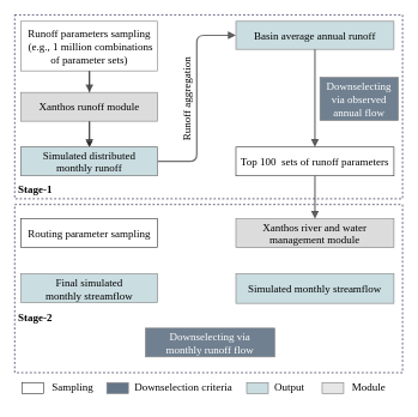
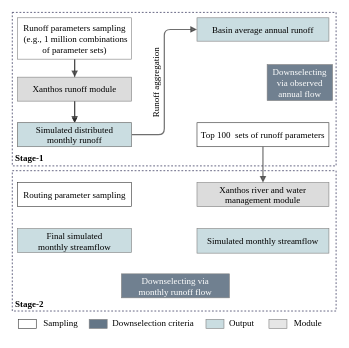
- <mxCell id="26" value="" style="endArrow=block;html=1;fontFamily=Times New Roman;fontSize=15;fontColor=#000000;fontStyle=0;strokeWidth=2;shadow=0;labelBackgroundColor=none;labelBorderColor=none;opacity=70;fillColor=none;strokeColor=#333333;endFill=1;entryX=0.5;entryY=0;entryDx=0;entryDy=0;" parent="1" source="7" target="9" edge="1"><mxGeometry width="50" height="50" relative="1" as="geometry"><mxPoint x="360.25" y="68" as="sourcePoint" /><mxPoint x="359.5" y="208" as="targetPoint" /></mxGeometry></mxCell>
- <mxCell id="30" value="Stage-2" style="text;html=1;strokeColor=none;fillColor=none;align=left;verticalAlign=bottom;whiteSpace=wrap;rounded=0;glass=0;fontColor=none;fontFamily=Garamond;fontSize=15;fontStyle=1" parent="1" vertex="1"><mxGeometry x="23" y="428" width="95.5" height="25" as="geometry" /></mxCell>
+ <mxCell id="30" value="Stage-2" style="text;html=1;strokeColor=none;fillColor=none;align=left;verticalAlign=bottom;whiteSpace=wrap;rounded=0;glass=0;fontColor=none;fontFamily=Garamond;fontSize=15;fontStyle=1" parent="1" vertex="1"><mxGeometry x="23" y="493" width="95.5" height="25" as="geometry" /></mxCell>
